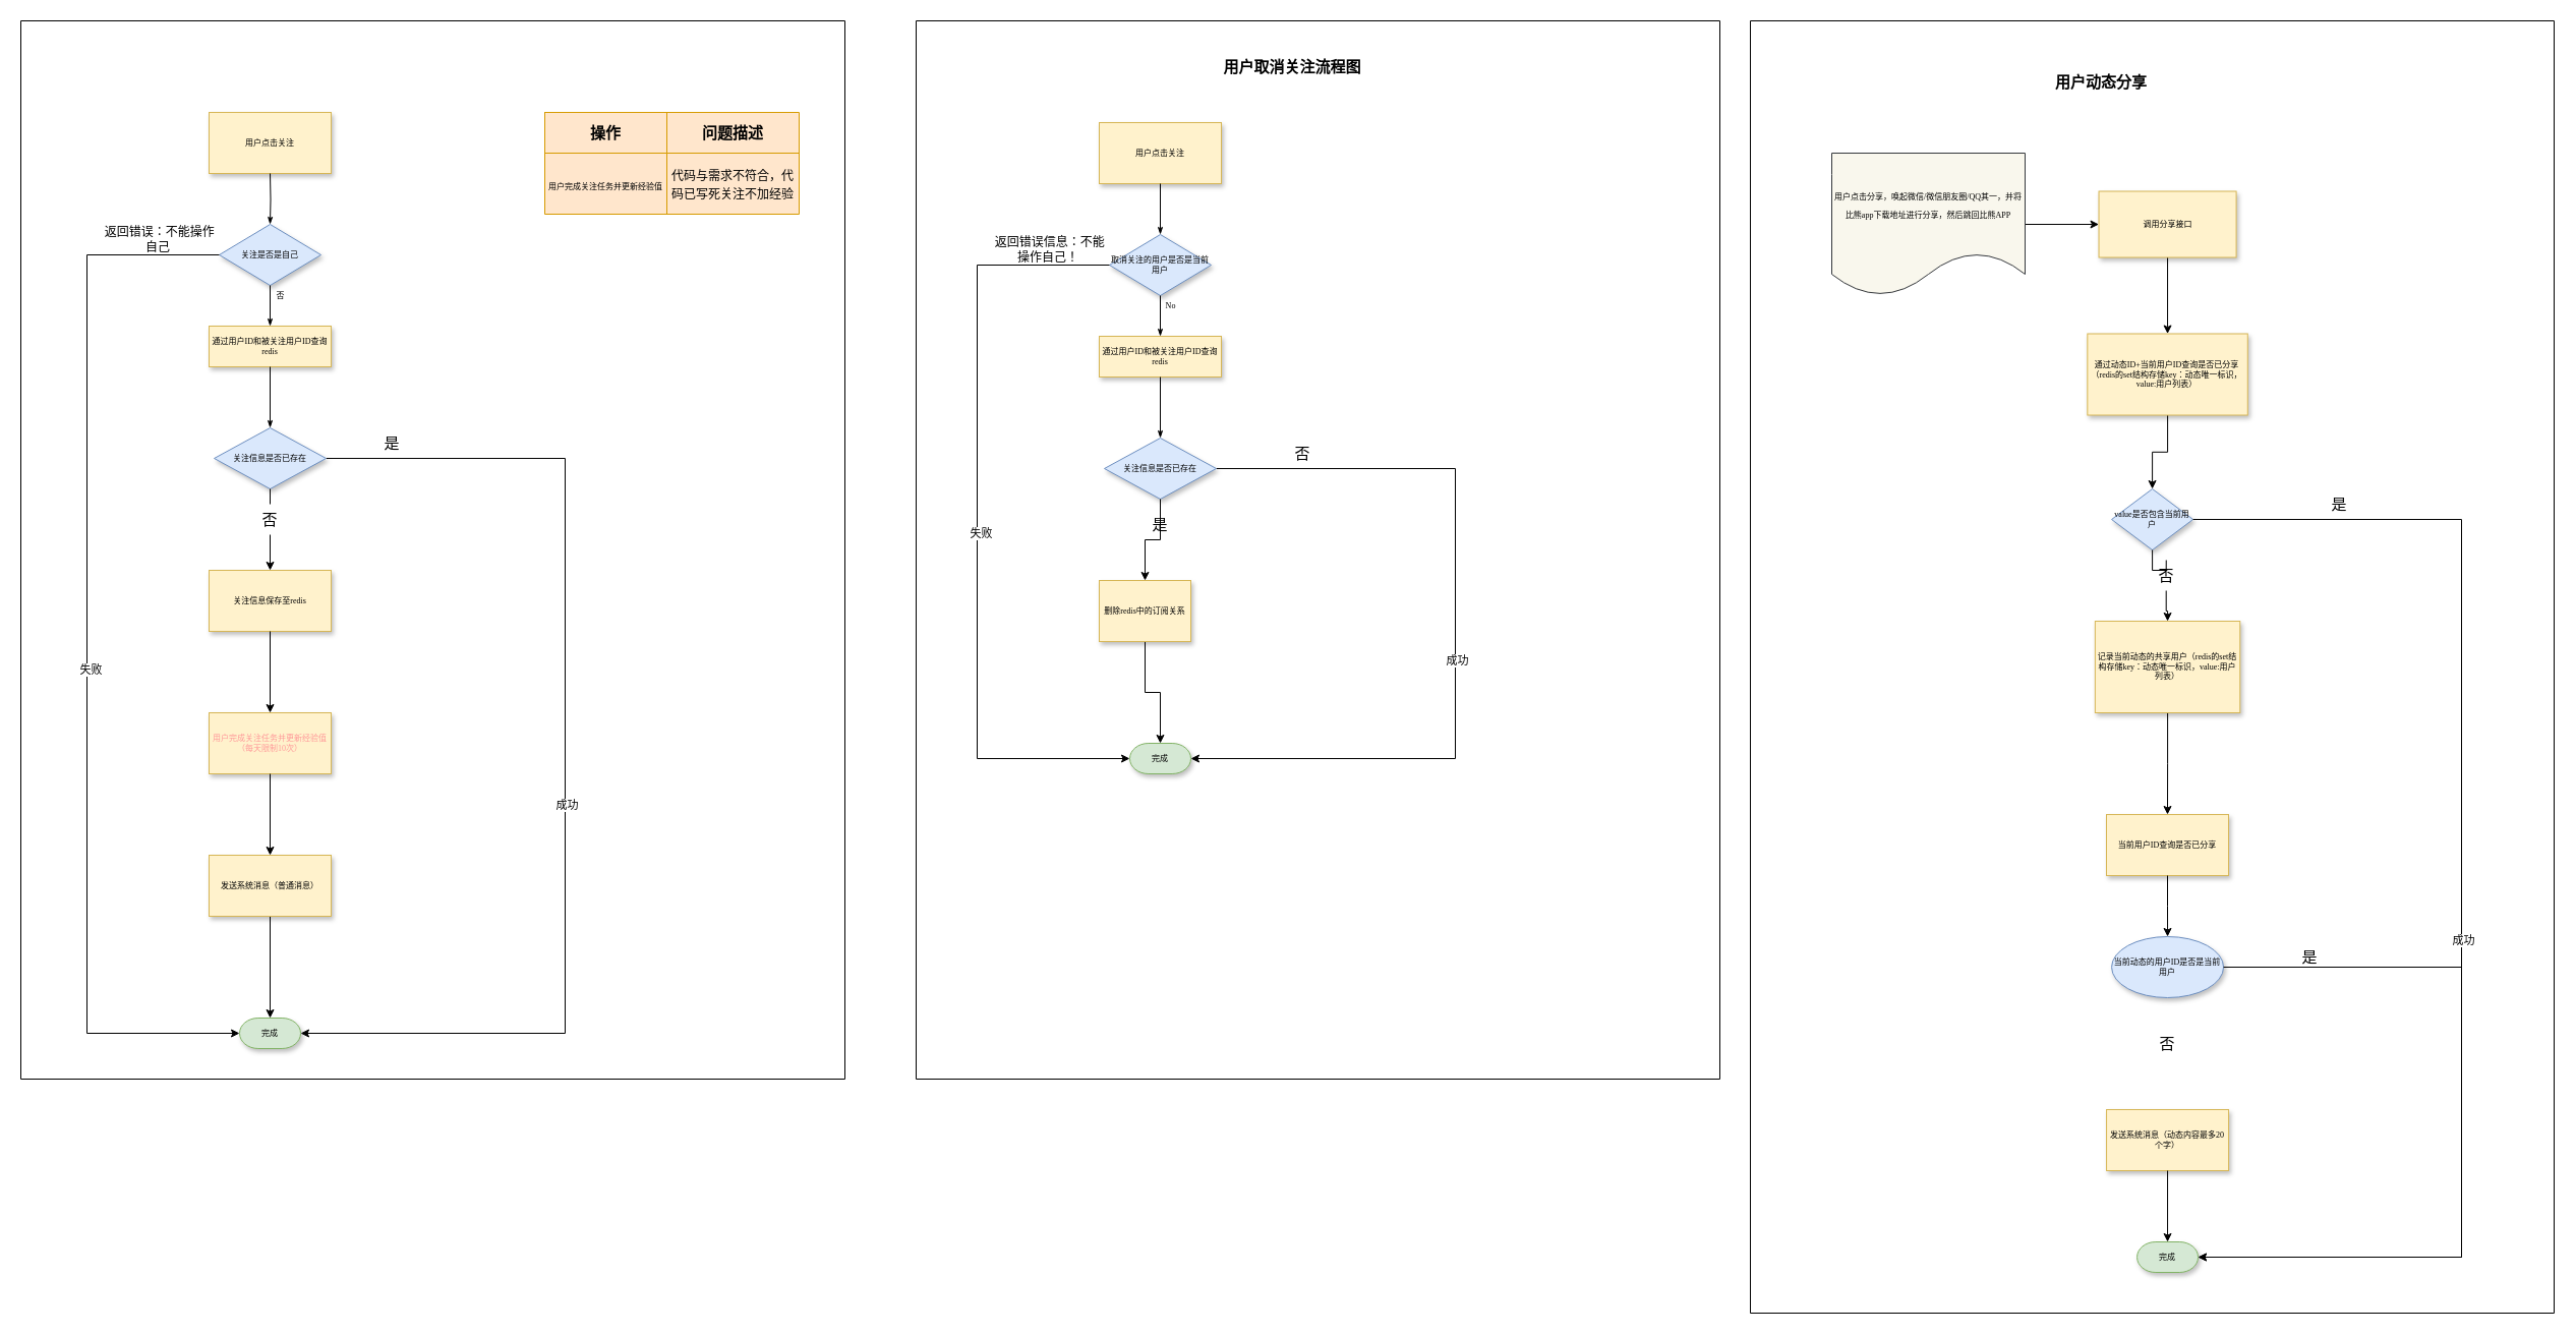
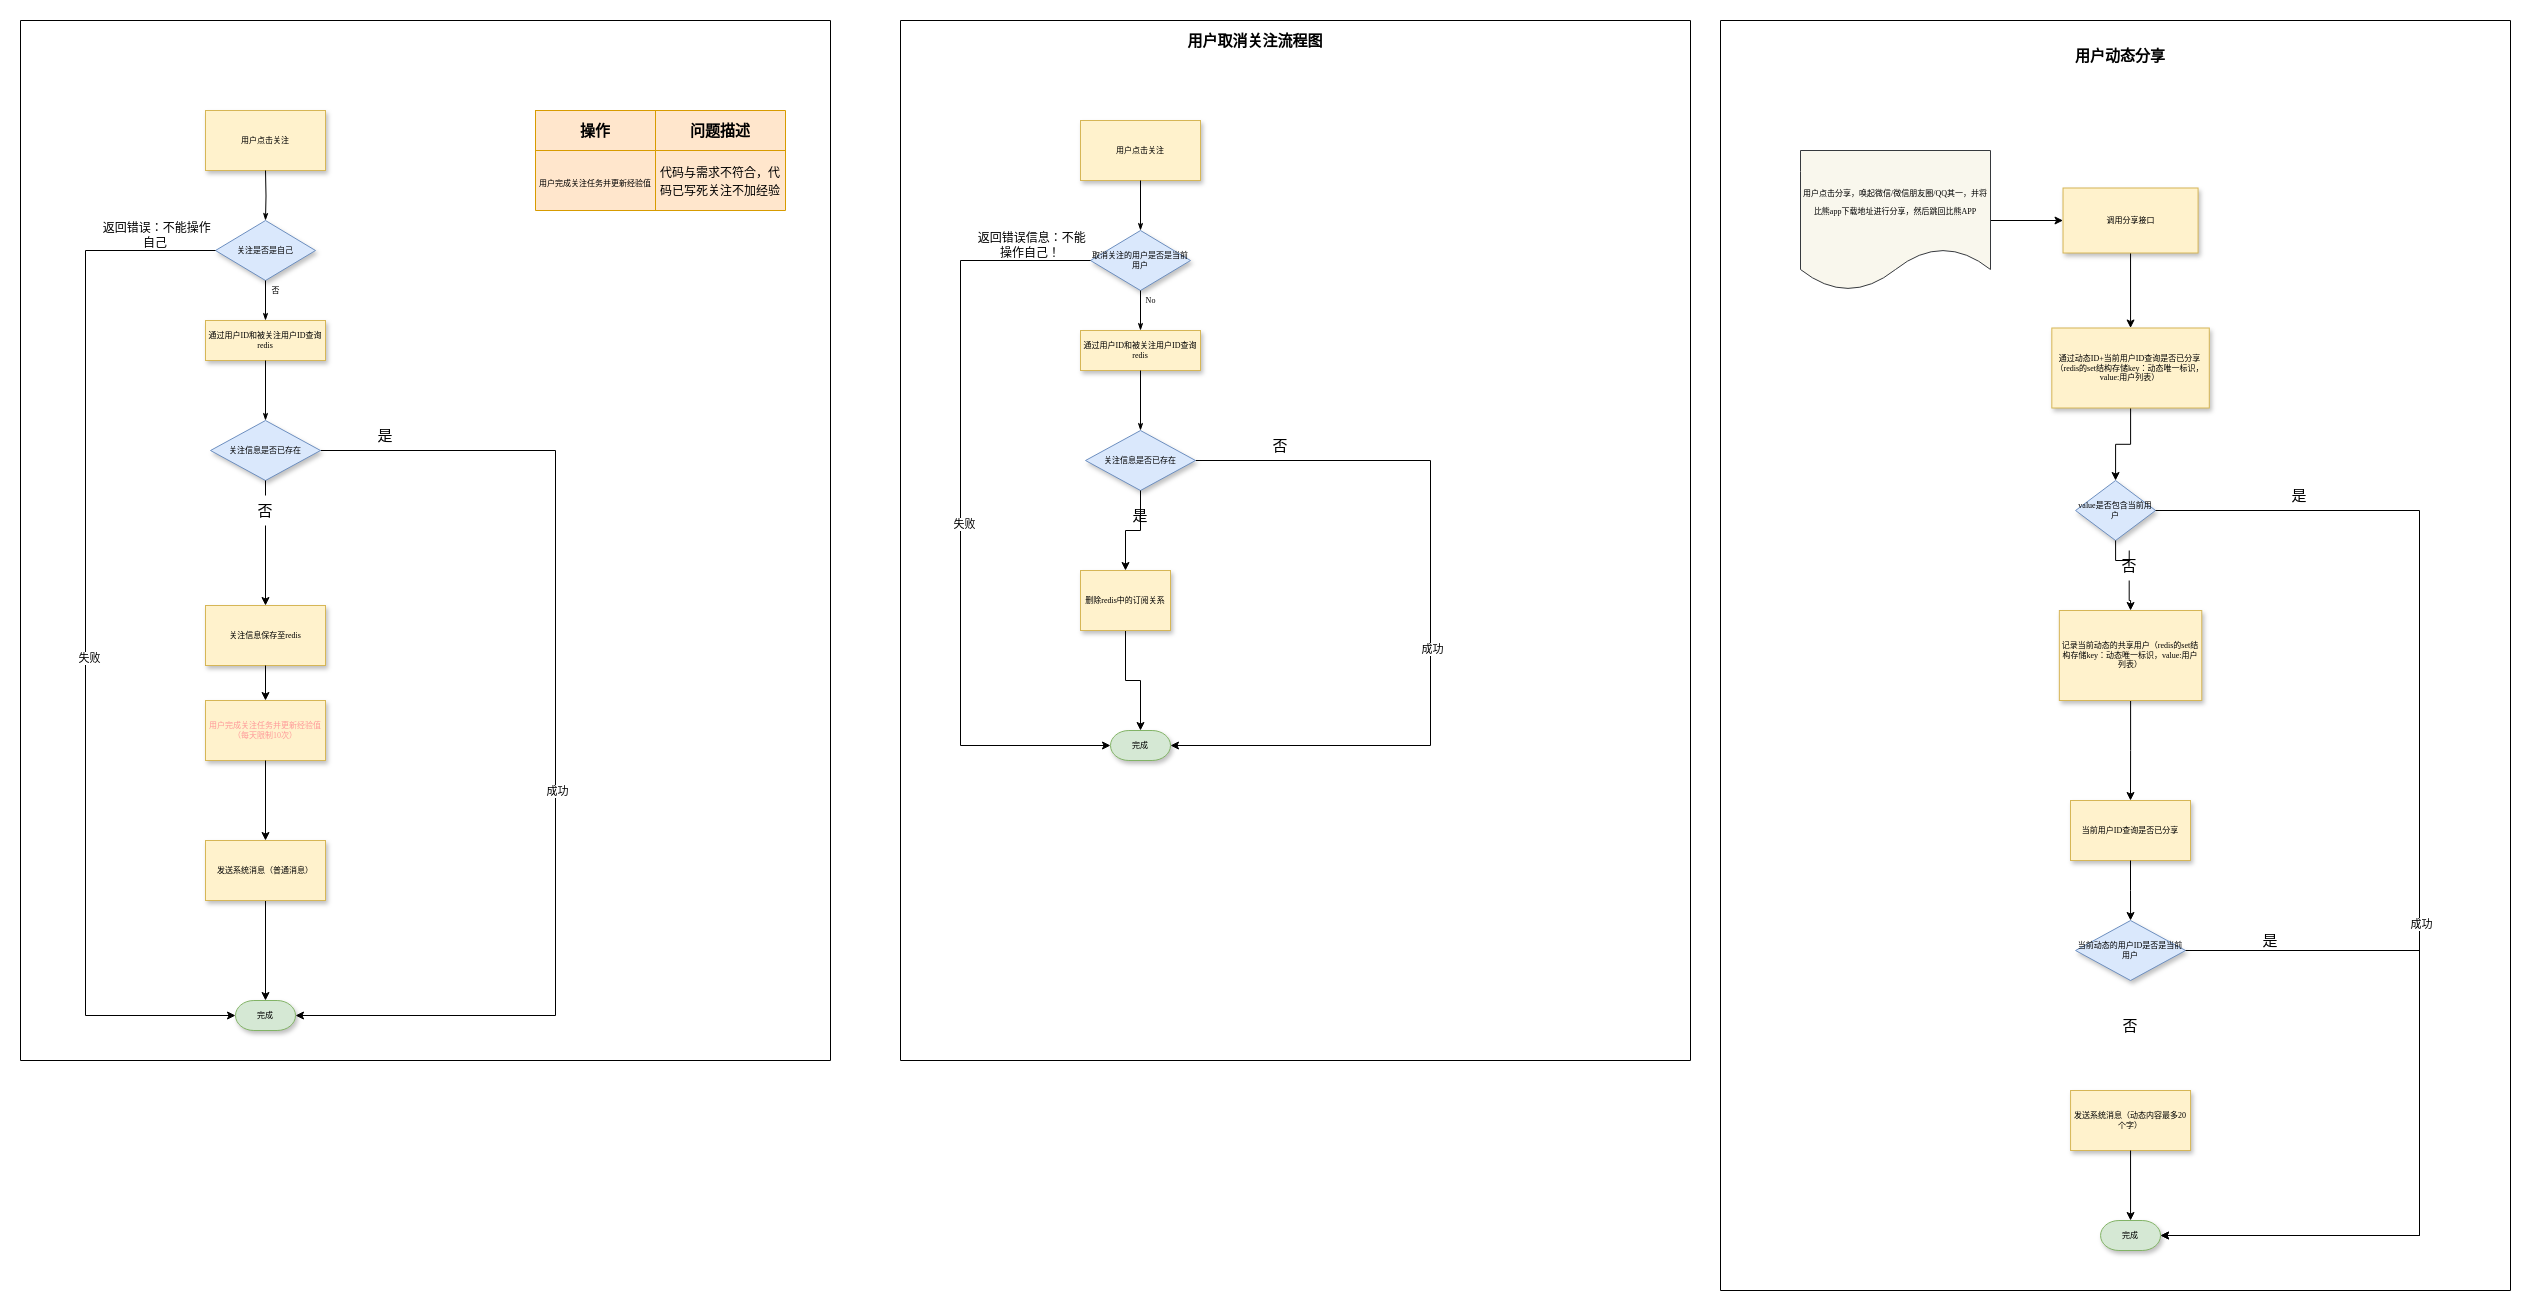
- <mxCell id="50" value="&lt;b&gt;&lt;font style=&quot;font-size: 15px;&quot;&gt;用户取消关注流程图&lt;/font&gt;&lt;/b&gt;" style="text;html=1;strokeColor=none;fillColor=none;align=center;verticalAlign=middle;whiteSpace=wrap;rounded=0;labelBackgroundColor=none;fontColor=#000000;" vertex="1" parent="33"><mxGeometry x="300" y="30" width="140" height="30" as="geometry" /></mxCell>
+ <mxCell id="50" value="&lt;b&gt;&lt;font style=&quot;font-size: 15px;&quot;&gt;用户取消关注流程图&lt;/font&gt;&lt;/b&gt;" style="text;html=1;strokeColor=none;fillColor=none;align=center;verticalAlign=middle;whiteSpace=wrap;rounded=0;labelBackgroundColor=none;fontColor=#000000;" vertex="1" parent="33"><mxGeometry x="285" y="5" width="140" height="30" as="geometry" /></mxCell>
- <mxCell id="58" value="&lt;span style=&quot;font-size: 15px;&quot;&gt;&lt;b&gt;用户动态分享&lt;/b&gt;&lt;/span&gt;" style="text;html=1;strokeColor=none;fillColor=none;align=center;verticalAlign=middle;whiteSpace=wrap;rounded=0;labelBackgroundColor=none;fontColor=#000000;" vertex="1" parent="53"><mxGeometry x="275" y="45" width="140" height="30" as="geometry" /></mxCell>
+ <mxCell id="58" value="&lt;span style=&quot;font-size: 15px;&quot;&gt;&lt;b&gt;用户动态分享&lt;/b&gt;&lt;/span&gt;" style="text;html=1;strokeColor=none;fillColor=none;align=center;verticalAlign=middle;whiteSpace=wrap;rounded=0;labelBackgroundColor=none;fontColor=#000000;" vertex="1" parent="53"><mxGeometry x="330" y="20" width="140" height="30" as="geometry" /></mxCell>
- <mxCell id="16" value="关注信息保存至redis" style="whiteSpace=wrap;html=1;fontSize=8;fontFamily=Verdana;rounded=0;shadow=1;labelBackgroundColor=none;strokeWidth=1;fillColor=#fff2cc;strokeColor=#d6b656;" vertex="1" parent="2"><mxGeometry x="185" y="540" width="120" height="60" as="geometry" /></mxCell>
+ <mxCell id="16" value="关注信息保存至redis" style="whiteSpace=wrap;html=1;fontSize=8;fontFamily=Verdana;rounded=0;shadow=1;labelBackgroundColor=none;strokeWidth=1;fillColor=#fff2cc;strokeColor=#d6b656;" vertex="1" parent="2"><mxGeometry x="185" y="585" width="120" height="60" as="geometry" /></mxCell>
- <mxCell id="69" value="当前动态的用户ID是否是当前用户" style="ellipse;whiteSpace=wrap;html=1;shadow=1;labelBackgroundColor=none;strokeWidth=1;fontFamily=Verdana;fontSize=8;align=center;fillColor=#dae8fc;strokeColor=#6c8ebf;" vertex="1" parent="53"><mxGeometry x="355.07" y="900" width="109.98" height="60" as="geometry" /></mxCell>
+ <mxCell id="69" value="当前动态的用户ID是否是当前用户" style="rhombus;whiteSpace=wrap;html=1;rounded=0;shadow=1;labelBackgroundColor=none;strokeWidth=1;fontFamily=Verdana;fontSize=8;align=center;fillColor=#dae8fc;strokeColor=#6c8ebf;" vertex="1" parent="53"><mxGeometry x="355.07" y="900" width="109.98" height="60" as="geometry" /></mxCell>
